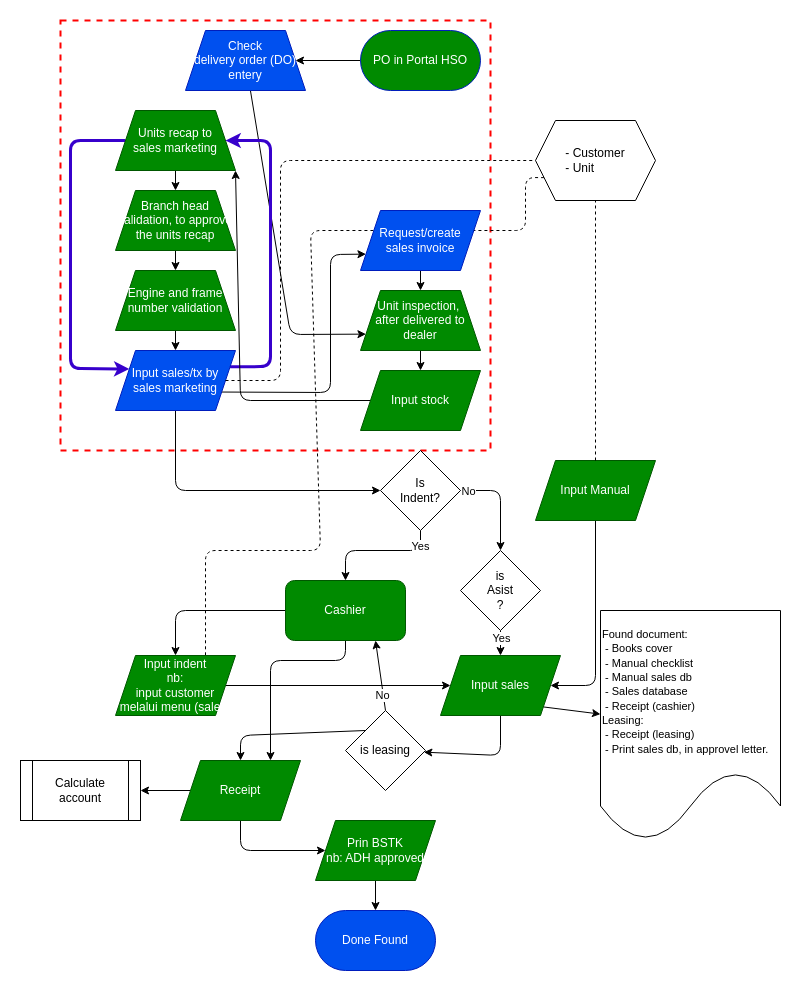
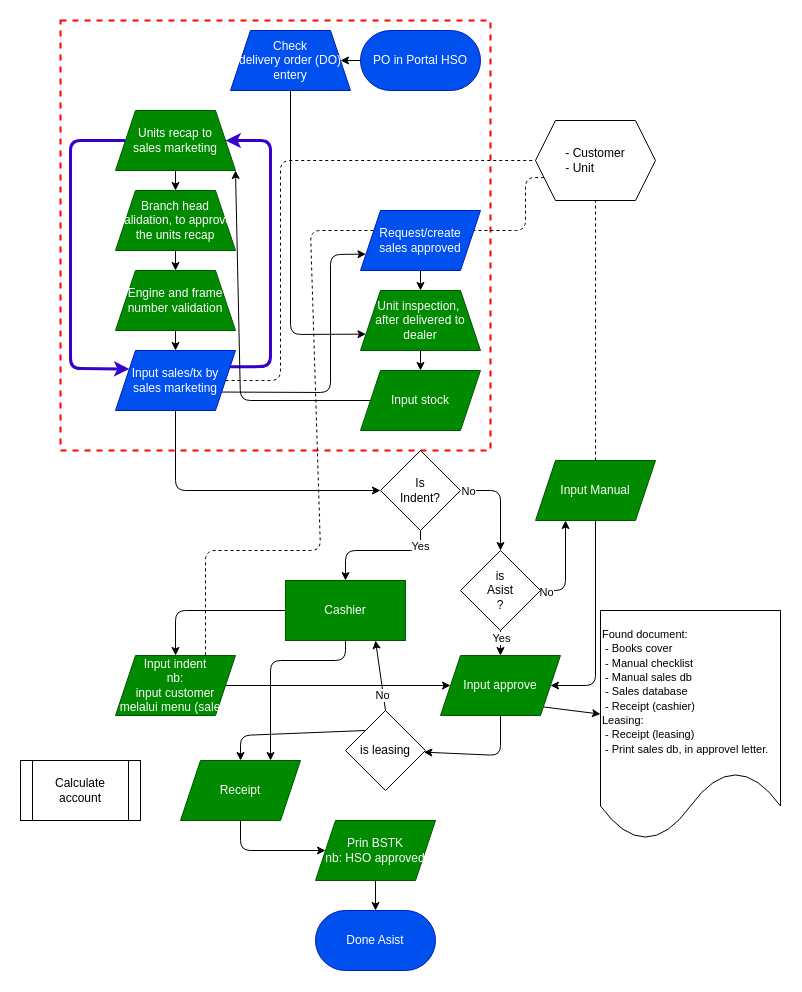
- <mxCell id="7" value="&lt;span&gt;Check&lt;br&gt;delivery order (DO)&lt;br&gt;entery&lt;/span&gt;" style="shape=trapezoid;perimeter=trapezoidPerimeter;whiteSpace=wrap;html=1;fixedSize=1;fillColor=#0050ef;fontColor=#ffffff;strokeColor=#001DBC;" parent="1" vertex="1"><mxGeometry x="185" y="30" width="120" height="60" as="geometry" /></mxCell>
+ <mxCell id="7" value="&lt;span&gt;Check&lt;br&gt;delivery order (DO)&lt;br&gt;entery&lt;/span&gt;" style="shape=trapezoid;perimeter=trapezoidPerimeter;whiteSpace=wrap;html=1;fixedSize=1;fillColor=#0050ef;fontColor=#ffffff;strokeColor=#001DBC;" parent="1" vertex="1"><mxGeometry x="230" y="30" width="120" height="60" as="geometry" /></mxCell>
- <mxCell id="5" value="PO in Portal HSO" style="rounded=1;whiteSpace=wrap;html=1;arcSize=50;fillColor=#008a00;fontColor=#ffffff;strokeColor=#001DBC;" parent="1" vertex="1"><mxGeometry x="360" y="30" width="120" height="60" as="geometry" /></mxCell>
+ <mxCell id="5" value="PO in Portal HSO" style="rounded=1;whiteSpace=wrap;html=1;arcSize=50;fillColor=#0050ef;fontColor=#ffffff;strokeColor=#001DBC;" parent="1" vertex="1"><mxGeometry x="360" y="30" width="120" height="60" as="geometry" /></mxCell>
- <mxCell id="20" value="Request/create&lt;br&gt;sales invoice" style="shape=parallelogram;perimeter=parallelogramPerimeter;whiteSpace=wrap;html=1;fixedSize=1;fillColor=#0050ef;fontColor=#ffffff;strokeColor=#001DBC;" parent="1" vertex="1"><mxGeometry x="360" y="210" width="120" height="60" as="geometry" /></mxCell>
+ <mxCell id="20" value="Request/create&lt;br&gt;sales approved" style="shape=parallelogram;perimeter=parallelogramPerimeter;whiteSpace=wrap;html=1;fixedSize=1;fillColor=#0050ef;fontColor=#ffffff;strokeColor=#001DBC;" parent="1" vertex="1"><mxGeometry x="360" y="210" width="120" height="60" as="geometry" /></mxCell>
+ <mxCell id="44" style="edgeStyle=none;html=1;exitX=1;exitY=0.5;exitDx=0;exitDy=0;entryX=0.25;entryY=1;entryDx=0;entryDy=0;" parent="1" source="46" target="41" edge="1"><mxGeometry relative="1" as="geometry"><Array as="points"><mxPoint x="565" y="590" /></Array></mxGeometry></mxCell>
+ <mxCell id="45" value="No" style="edgeLabel;html=1;align=center;verticalAlign=middle;resizable=0;points=[];" parent="44" vertex="1" connectable="0"><mxGeometry x="-0.895" y="-1" relative="1" as="geometry"><mxPoint as="offset" /></mxGeometry></mxCell>
- <mxCell id="37" value="Cashier" style="rounded=1;whiteSpace=wrap;html=1;fillColor=#008a00;fontColor=#ffffff;strokeColor=#005700;" parent="1" vertex="1"><mxGeometry x="285" y="580" width="120" height="60" as="geometry" /></mxCell>
+ <mxCell id="37" value="Cashier" style="whiteSpace=wrap;html=1;fillColor=#008a00;fontColor=#ffffff;strokeColor=#005700;rounded=0;" parent="1" vertex="1"><mxGeometry x="285" y="580" width="120" height="60" as="geometry" /></mxCell>
- <mxCell id="32" value="Input sales" style="shape=parallelogram;perimeter=parallelogramPerimeter;whiteSpace=wrap;html=1;fixedSize=1;fillColor=#008a00;fontColor=#ffffff;strokeColor=#005700;" parent="1" vertex="1"><mxGeometry x="440" y="655" width="120" height="60" as="geometry" /></mxCell>
+ <mxCell id="32" value="Input approve" style="shape=parallelogram;perimeter=parallelogramPerimeter;whiteSpace=wrap;html=1;fixedSize=1;fillColor=#008a00;fontColor=#ffffff;strokeColor=#005700;" parent="1" vertex="1"><mxGeometry x="440" y="655" width="120" height="60" as="geometry" /></mxCell>
- <mxCell id="57" value="" style="edgeStyle=none;html=1;" parent="1" source="58" target="59" edge="1"><mxGeometry relative="1" as="geometry" /></mxCell>
- <mxCell id="55" value="Prin BSTK&lt;br&gt;nb: ADH approved" style="shape=parallelogram;perimeter=parallelogramPerimeter;whiteSpace=wrap;html=1;fixedSize=1;fillColor=#008a00;fontColor=#ffffff;strokeColor=#005700;" parent="1" vertex="1"><mxGeometry x="315" y="820" width="120" height="60" as="geometry" /></mxCell>
+ <mxCell id="55" value="Prin BSTK&lt;br&gt;nb: HSO approved" style="shape=parallelogram;perimeter=parallelogramPerimeter;whiteSpace=wrap;html=1;fixedSize=1;fillColor=#008a00;fontColor=#ffffff;strokeColor=#005700;" parent="1" vertex="1"><mxGeometry x="315" y="820" width="120" height="60" as="geometry" /></mxCell>
- <mxCell id="47" value="Done Found" style="rounded=1;whiteSpace=wrap;html=1;arcSize=50;fillColor=#0050ef;fontColor=#ffffff;strokeColor=#001DBC;" parent="1" vertex="1"><mxGeometry x="315" y="910" width="120" height="60" as="geometry" /></mxCell>
+ <mxCell id="47" value="Done Asist" style="rounded=1;whiteSpace=wrap;html=1;arcSize=50;fillColor=#0050ef;fontColor=#ffffff;strokeColor=#001DBC;" parent="1" vertex="1"><mxGeometry x="315" y="910" width="120" height="60" as="geometry" /></mxCell>
